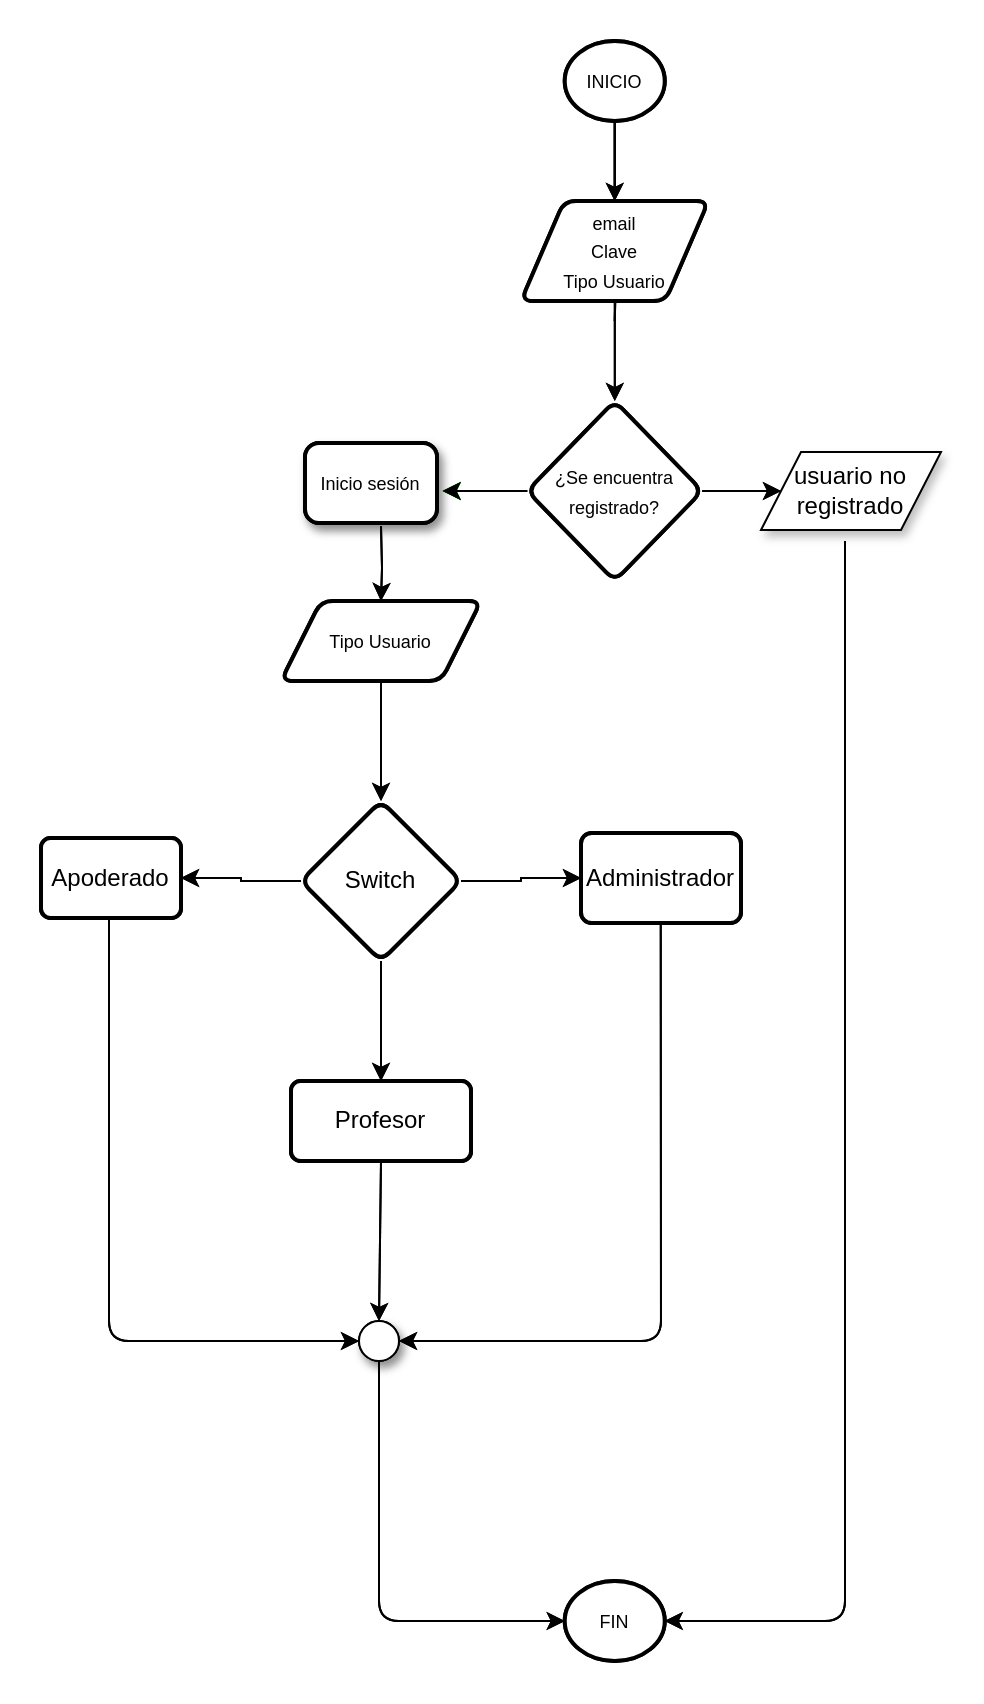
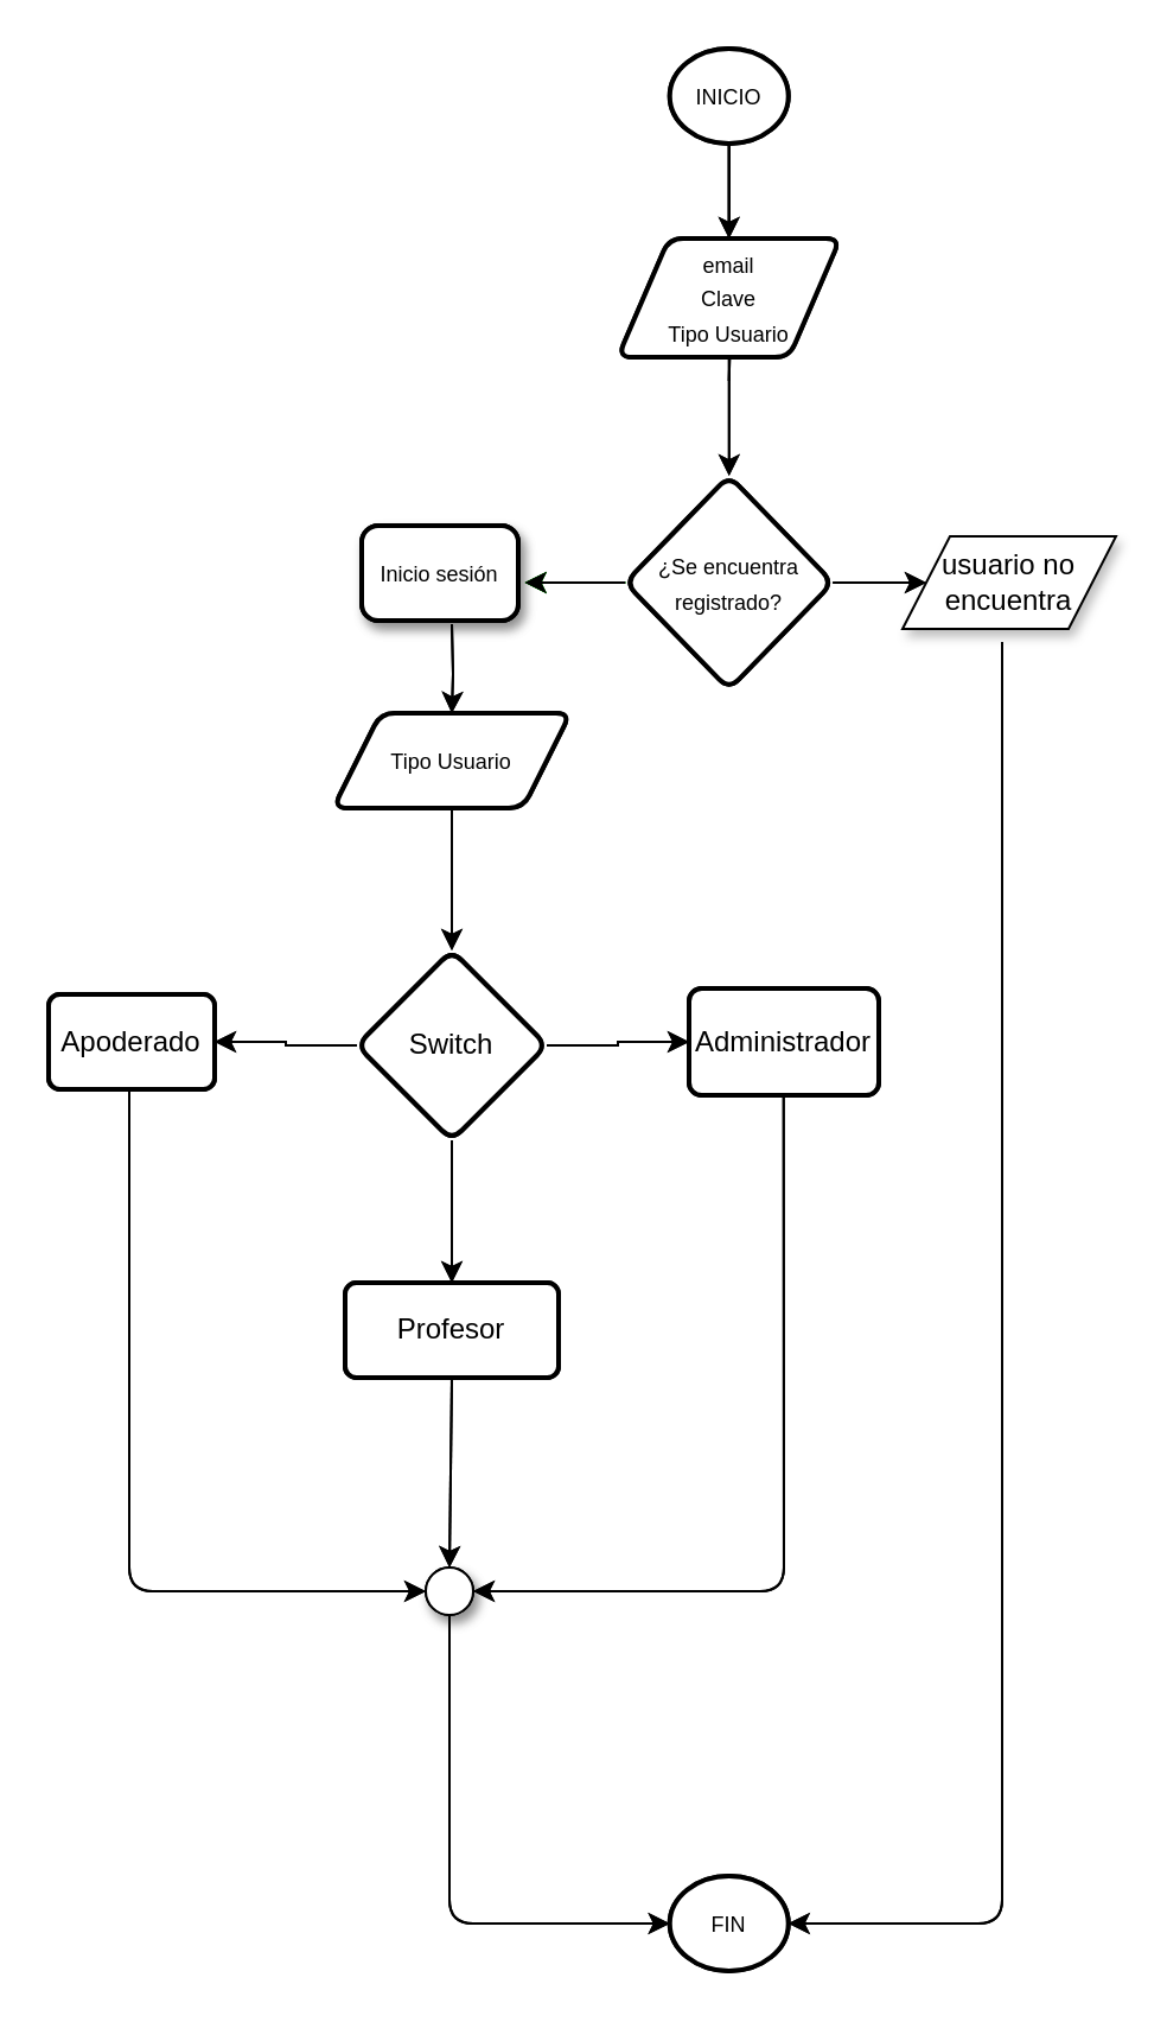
- <mxCell id="57" value="usuario no registrado" style="shape=parallelogram;perimeter=parallelogramPerimeter;whiteSpace=wrap;html=1;fixedSize=1;shadow=1;fillColor=#FFFFFF;" vertex="1" parent="29"><mxGeometry x="380" y="225.5" width="90" height="39" as="geometry" /></mxCell>
+ <mxCell id="57" value="usuario no encuentra" style="shape=parallelogram;perimeter=parallelogramPerimeter;whiteSpace=wrap;html=1;fixedSize=1;shadow=1;fillColor=#FFFFFF;" vertex="1" parent="29"><mxGeometry x="380" y="225.5" width="90" height="39" as="geometry" /></mxCell>
